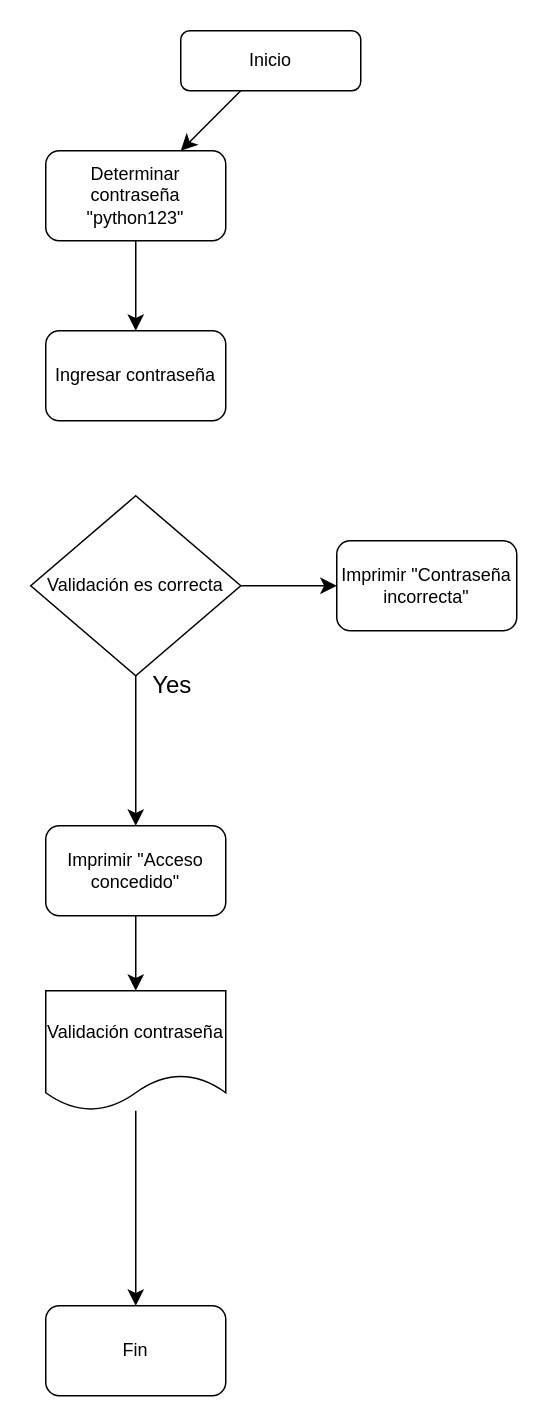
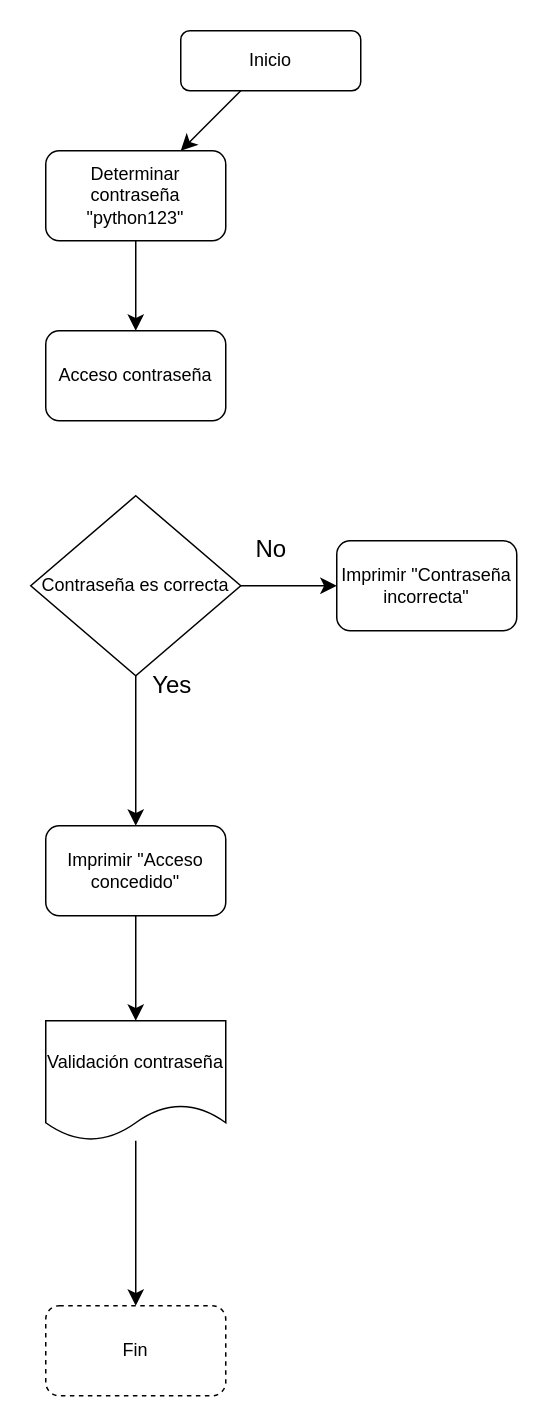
- <mxCell id="6" value="Ingresar contraseña" style="rounded=1;whiteSpace=wrap;html=1;" vertex="1" parent="1"><mxGeometry x="30" y="220" width="120" height="60" as="geometry" /></mxCell>
+ <mxCell id="6" value="Acceso contraseña" style="rounded=1;whiteSpace=wrap;html=1;" vertex="1" parent="1"><mxGeometry x="30" y="220" width="120" height="60" as="geometry" /></mxCell>
+ <mxCell id="13" value="No" style="text;html=1;align=center;verticalAlign=middle;resizable=0;points=[];autosize=1;strokeColor=none;fillColor=none;fontSize=16;" vertex="1" parent="1"><mxGeometry x="160" y="350" width="40" height="30" as="geometry" /></mxCell>
- <mxCell id="9" value="Validación es correcta" style="rhombus;whiteSpace=wrap;html=1;" vertex="1" parent="1"><mxGeometry x="20" y="330" width="140" height="120" as="geometry" /></mxCell>
+ <mxCell id="9" value="Contraseña es correcta" style="rhombus;whiteSpace=wrap;html=1;" vertex="1" parent="1"><mxGeometry x="20" y="330" width="140" height="120" as="geometry" /></mxCell>
- <mxCell id="16" value="Validación contraseña" style="shape=document;whiteSpace=wrap;html=1;boundedLbl=1;" vertex="1" parent="1"><mxGeometry x="30" y="660" width="120" height="80" as="geometry" /></mxCell>
+ <mxCell id="16" value="Validación contraseña" style="shape=document;whiteSpace=wrap;html=1;boundedLbl=1;" vertex="1" parent="1"><mxGeometry x="30" y="680" width="120" height="80" as="geometry" /></mxCell>
- <mxCell id="17" value="Fin" style="rounded=1;whiteSpace=wrap;html=1;" vertex="1" parent="1"><mxGeometry x="30" y="870" width="120" height="60" as="geometry" /></mxCell>
+ <mxCell id="17" value="Fin" style="rounded=1;whiteSpace=wrap;html=1;dashed=1;" vertex="1" parent="1"><mxGeometry x="30" y="870" width="120" height="60" as="geometry" /></mxCell>
